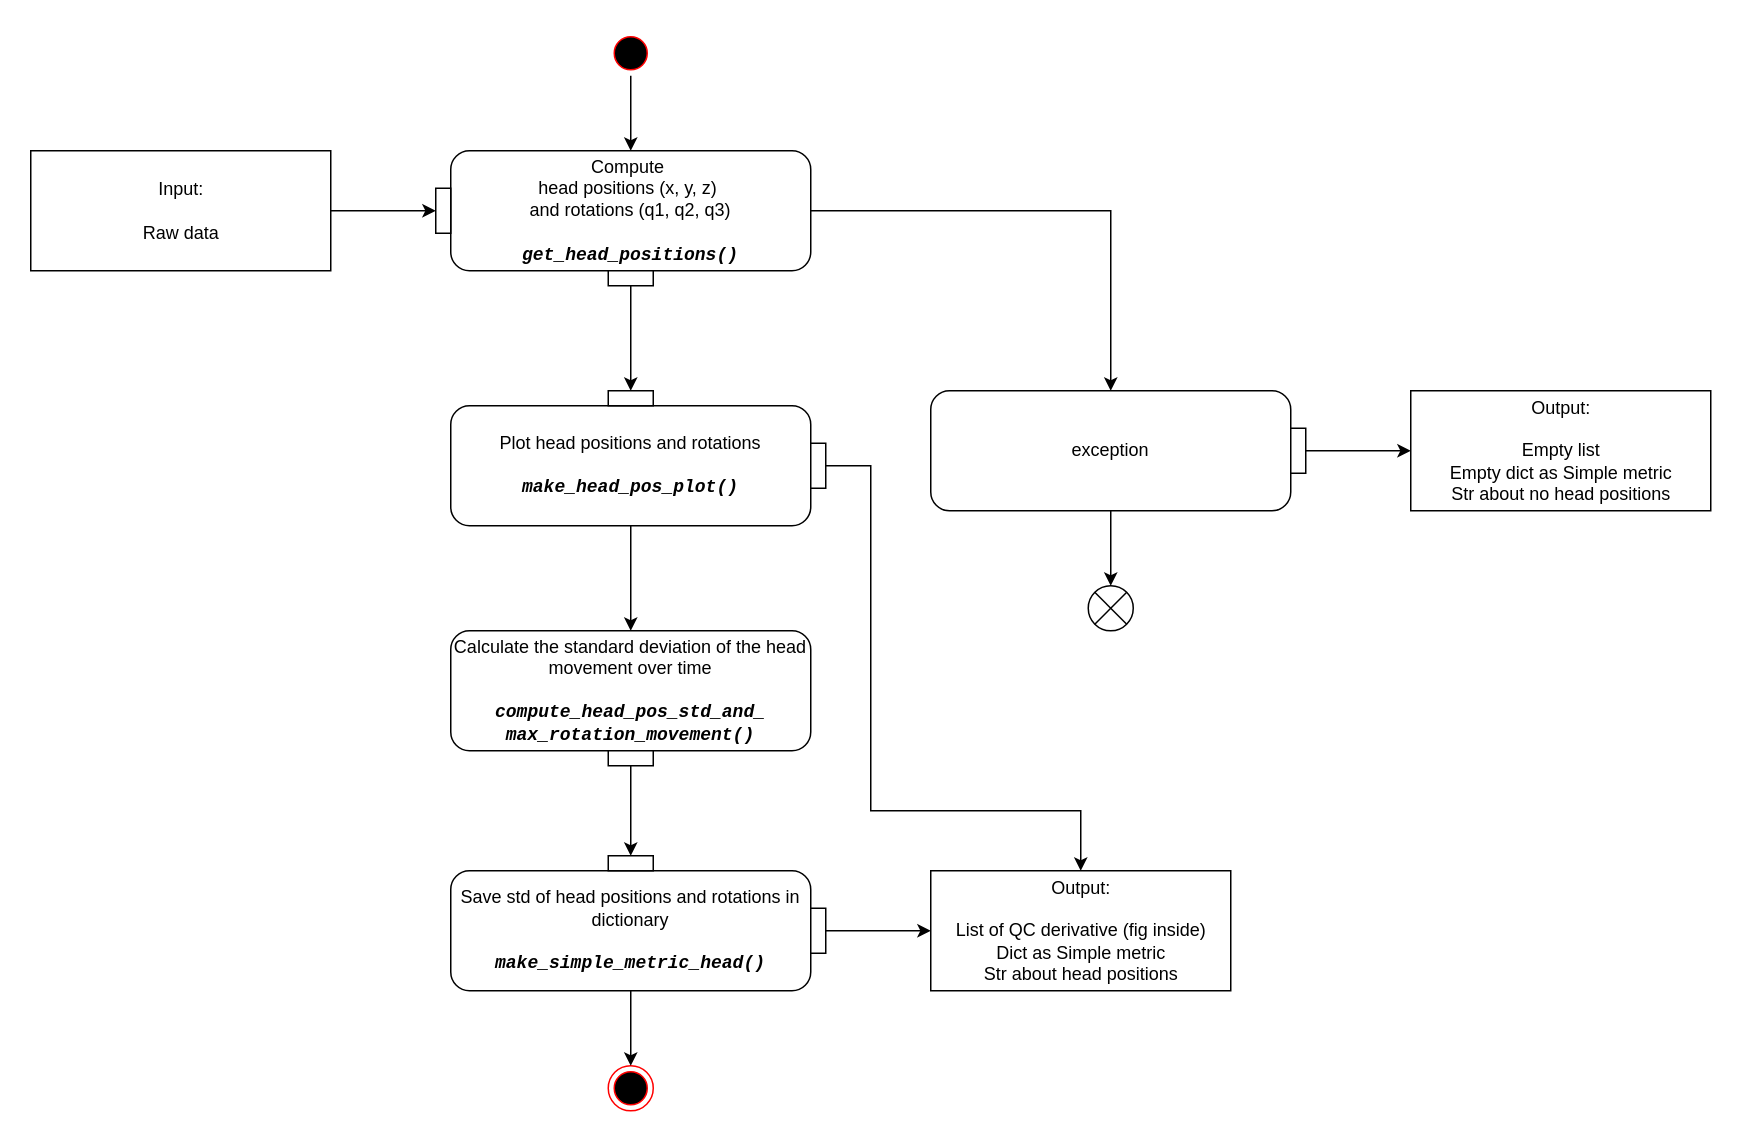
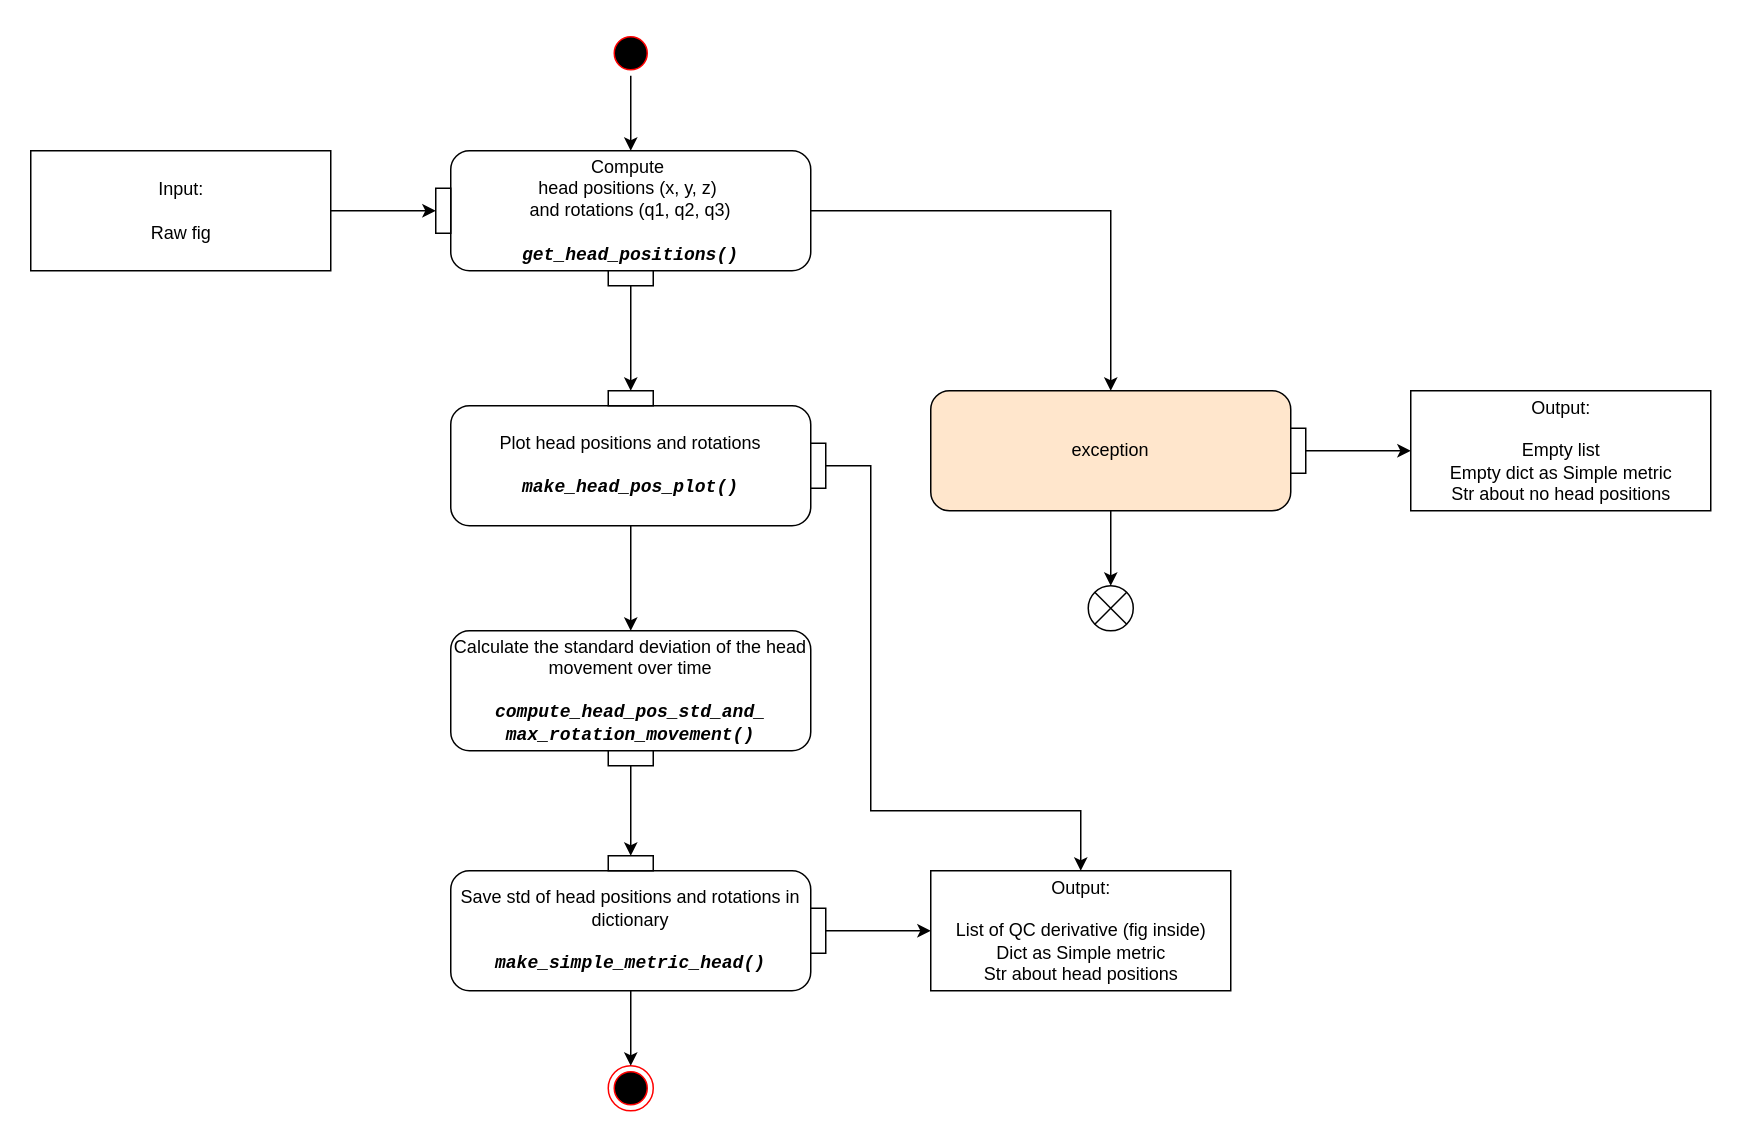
- <mxCell id="5" value="Input:&lt;br&gt;&lt;br&gt;Raw data" style="html=1;" parent="1" vertex="1"><mxGeometry x="20" y="100" width="200" height="80" as="geometry" /></mxCell>
+ <mxCell id="5" value="Input:&lt;br&gt;&lt;br&gt;Raw fig" style="html=1;" parent="1" vertex="1"><mxGeometry x="20" y="100" width="200" height="80" as="geometry" /></mxCell>
- <mxCell id="21" value="exception" style="html=1;align=center;verticalAlign=middle;rounded=1;absoluteArcSize=1;arcSize=25;dashed=0;fontFamily=Helvetica;fontSize=12;whiteSpace=wrap;container=0;noLabel=0;imageAlign=center;" parent="20" vertex="1"><mxGeometry width="240" height="80" as="geometry" /></mxCell>
+ <mxCell id="21" value="exception" style="html=1;align=center;verticalAlign=middle;rounded=1;absoluteArcSize=1;arcSize=25;dashed=0;fontFamily=Helvetica;fontSize=12;whiteSpace=wrap;container=0;noLabel=0;imageAlign=center;fillColor=#ffe6cc;" parent="20" vertex="1"><mxGeometry width="240" height="80" as="geometry" /></mxCell>
